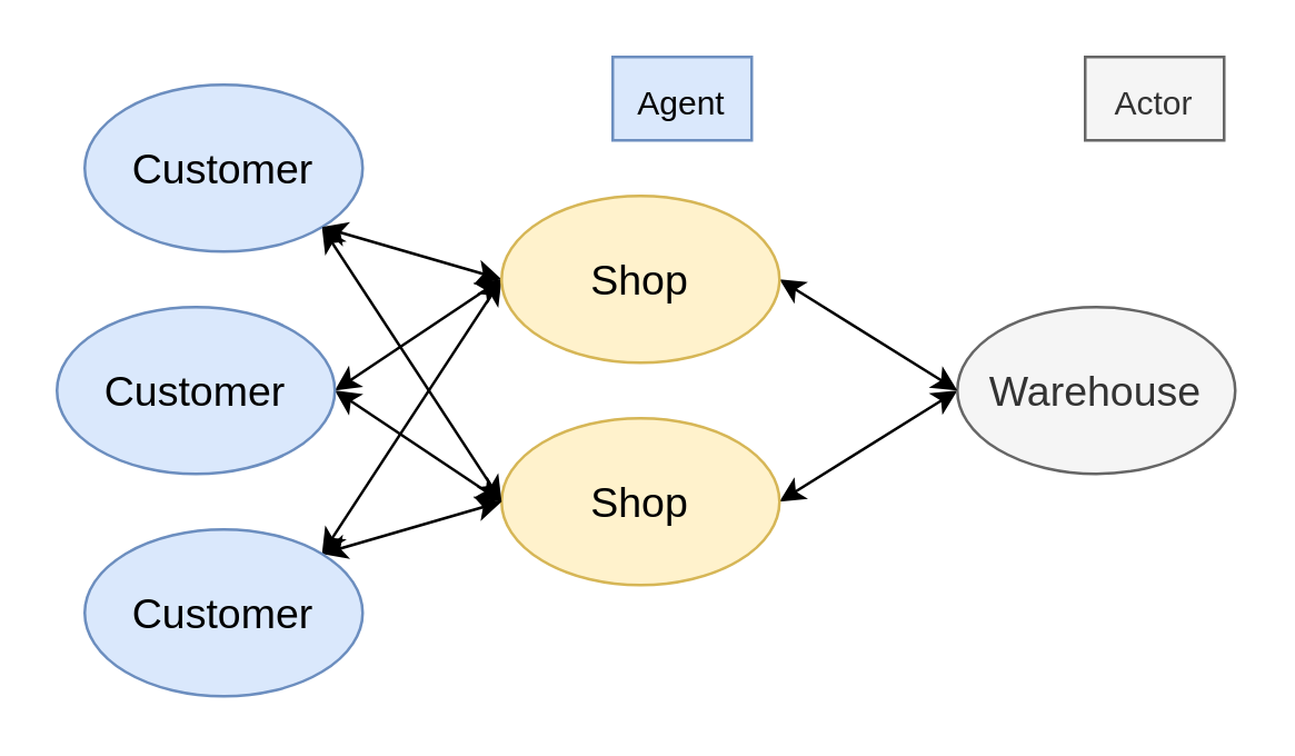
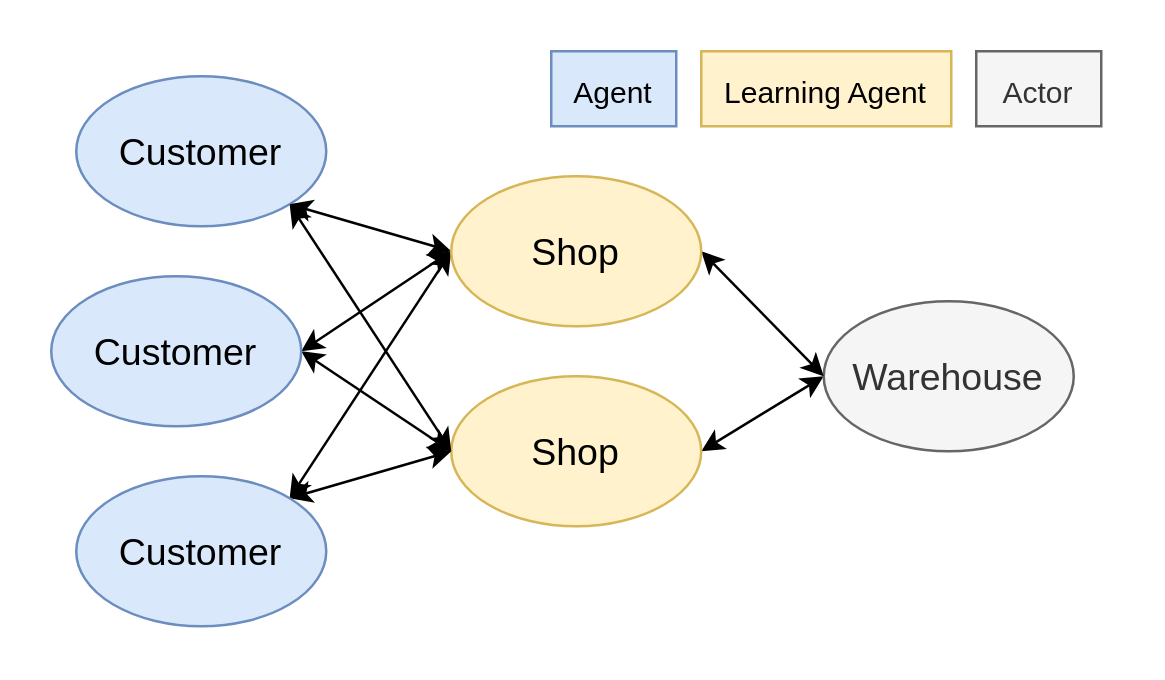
+ <mxCell id="14" value="&lt;font style=&quot;font-size: 12px&quot;&gt;Learning Agent&lt;/font&gt;" style="rounded=0;whiteSpace=wrap;html=1;fontSize=15;fillColor=#fff2cc;strokeColor=#d6b656;" parent="1" vertex="1"><mxGeometry x="280" y="20" width="100" height="30" as="geometry" /></mxCell>
- <mxCell id="13" value="&lt;font style=&quot;font-size: 15px&quot;&gt;Warehouse&lt;/font&gt;" style="ellipse;whiteSpace=wrap;html=1;fillColor=#f5f5f5;strokeColor=#666666;fontColor=#333333;" parent="1" vertex="1"><mxGeometry x="344" y="110" width="100" height="60" as="geometry" /></mxCell>
+ <mxCell id="13" value="&lt;font style=&quot;font-size: 15px&quot;&gt;Warehouse&lt;/font&gt;" style="ellipse;whiteSpace=wrap;html=1;fillColor=#f5f5f5;strokeColor=#666666;fontColor=#333333;" parent="1" vertex="1"><mxGeometry x="329" y="120" width="100" height="60" as="geometry" /></mxCell>
